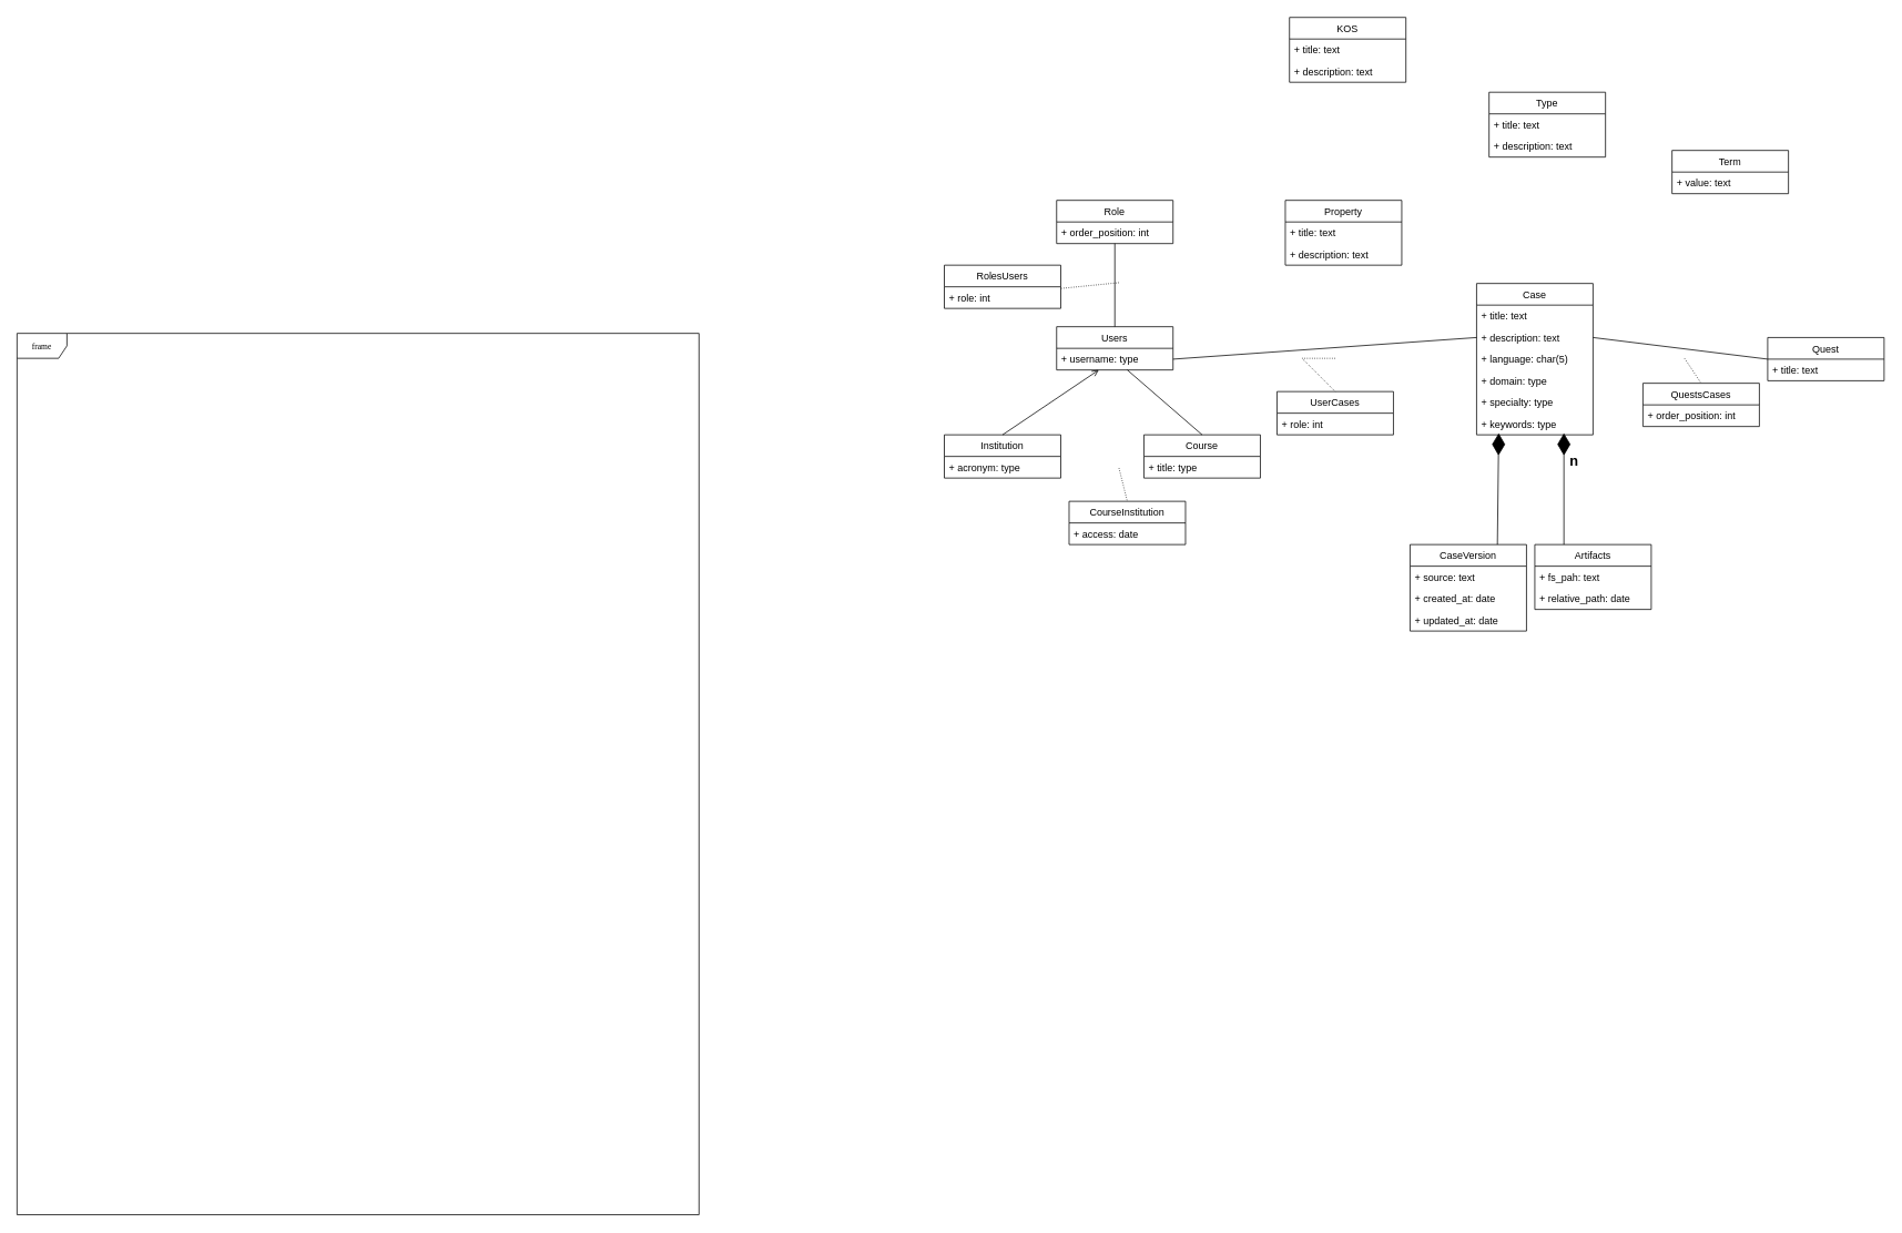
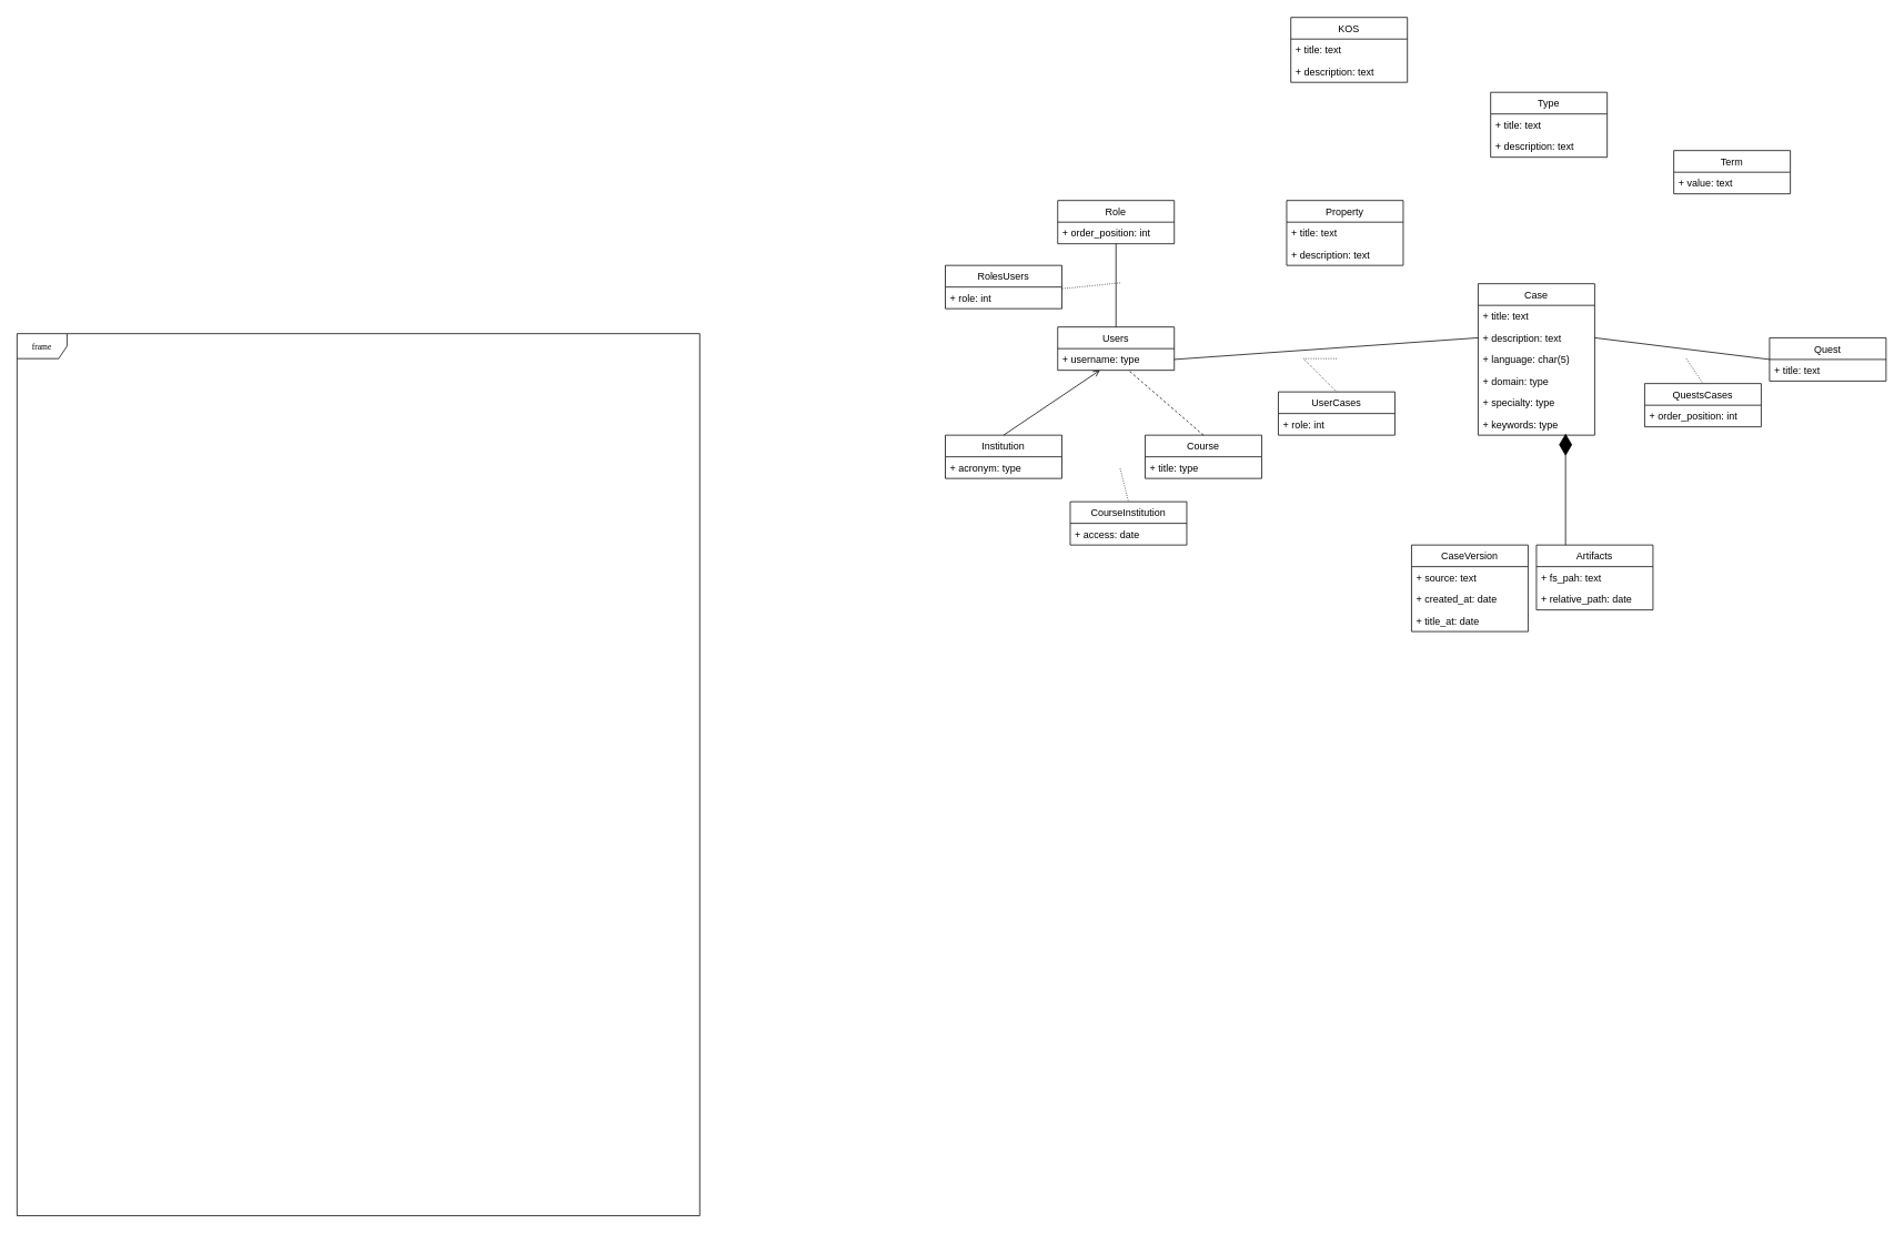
- <mxCell id="18" value="" style="endArrow=none;html=1;rounded=0;exitX=0.5;exitY=0;exitDx=0;exitDy=0;" edge="1" parent="1" source="53" target="34"><mxGeometry relative="1" as="geometry"><mxPoint x="1380" y="532" as="sourcePoint" /><mxPoint x="1354.286" y="454" as="targetPoint" /></mxGeometry></mxCell>
+ <mxCell id="18" value="" style="endArrow=none;html=1;rounded=0;exitX=0.5;exitY=0;exitDx=0;exitDy=0;dashed=1;" edge="1" parent="1" source="53" target="34"><mxGeometry relative="1" as="geometry"><mxPoint x="1380" y="532" as="sourcePoint" /><mxPoint x="1354.286" y="454" as="targetPoint" /></mxGeometry></mxCell>
- <mxCell id="11" value="" style="endArrow=diamondThin;endFill=1;endSize=24;html=1;exitX=0.75;exitY=0;exitDx=0;exitDy=0;entryX=0.19;entryY=0.923;entryDx=0;entryDy=0;entryPerimeter=0;" edge="1" parent="1" source="60" target="52"><mxGeometry width="160" relative="1" as="geometry"><mxPoint x="2052" y="384.012" as="sourcePoint" /><mxPoint x="1795" y="530" as="targetPoint" /></mxGeometry></mxCell>
- <mxCell id="12" value="&lt;b&gt;&lt;font style=&quot;font-size: 17px&quot;&gt;n&lt;/font&gt;&lt;/b&gt;" style="edgeLabel;html=1;align=center;verticalAlign=middle;resizable=0;points=[];" vertex="1" connectable="0" parent="11"><mxGeometry x="0.293" y="1" relative="1" as="geometry"><mxPoint x="91" y="-12.71" as="offset" /></mxGeometry></mxCell>
- <mxCell id="63" value="+ updated_at: date" style="text;strokeColor=none;fillColor=none;align=left;verticalAlign=top;spacingLeft=4;spacingRight=4;overflow=hidden;rotatable=0;points=[[0,0.5],[1,0.5]];portConstraint=eastwest;" vertex="1" parent="60"><mxGeometry y="78" width="140" height="26" as="geometry" /></mxCell>
+ <mxCell id="63" value="+ title_at: date" style="text;strokeColor=none;fillColor=none;align=left;verticalAlign=top;spacingLeft=4;spacingRight=4;overflow=hidden;rotatable=0;points=[[0,0.5],[1,0.5]];portConstraint=eastwest;" vertex="1" parent="60"><mxGeometry y="78" width="140" height="26" as="geometry" /></mxCell>
